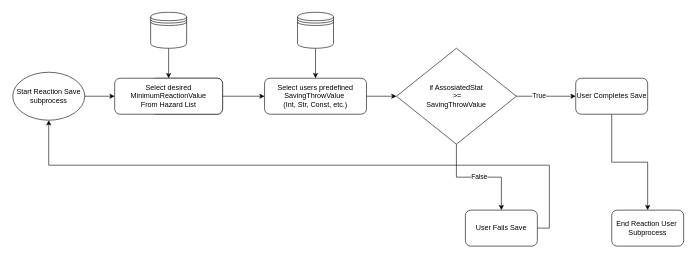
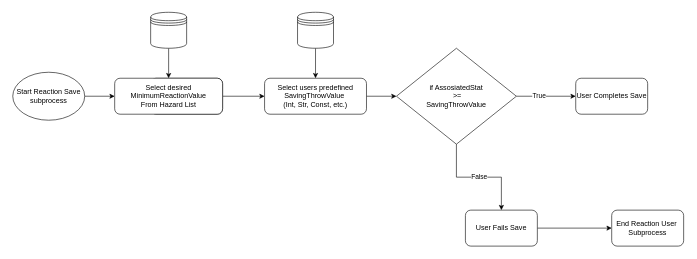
- <mxCell id="10" style="edgeStyle=orthogonalEdgeStyle;rounded=0;orthogonalLoop=1;jettySize=auto;html=1;exitX=0.5;exitY=1;exitDx=0;exitDy=0;" edge="1" parent="1" source="11" target="21"><mxGeometry relative="1" as="geometry" /></mxCell>
- <mxCell id="12" style="edgeStyle=orthogonalEdgeStyle;rounded=0;orthogonalLoop=1;jettySize=auto;html=1;exitX=1;exitY=0.5;exitDx=0;exitDy=0;" edge="1" parent="1" source="13" target="20"><mxGeometry relative="1" as="geometry" /></mxCell>
+ <mxCell id="12" style="edgeStyle=orthogonalEdgeStyle;rounded=0;orthogonalLoop=1;jettySize=auto;html=1;exitX=1;exitY=0.5;exitDx=0;exitDy=0;entryX=0;entryY=0.5;entryDx=0;entryDy=0;" edge="1" parent="1" source="13" target="21"><mxGeometry relative="1" as="geometry" /></mxCell>
